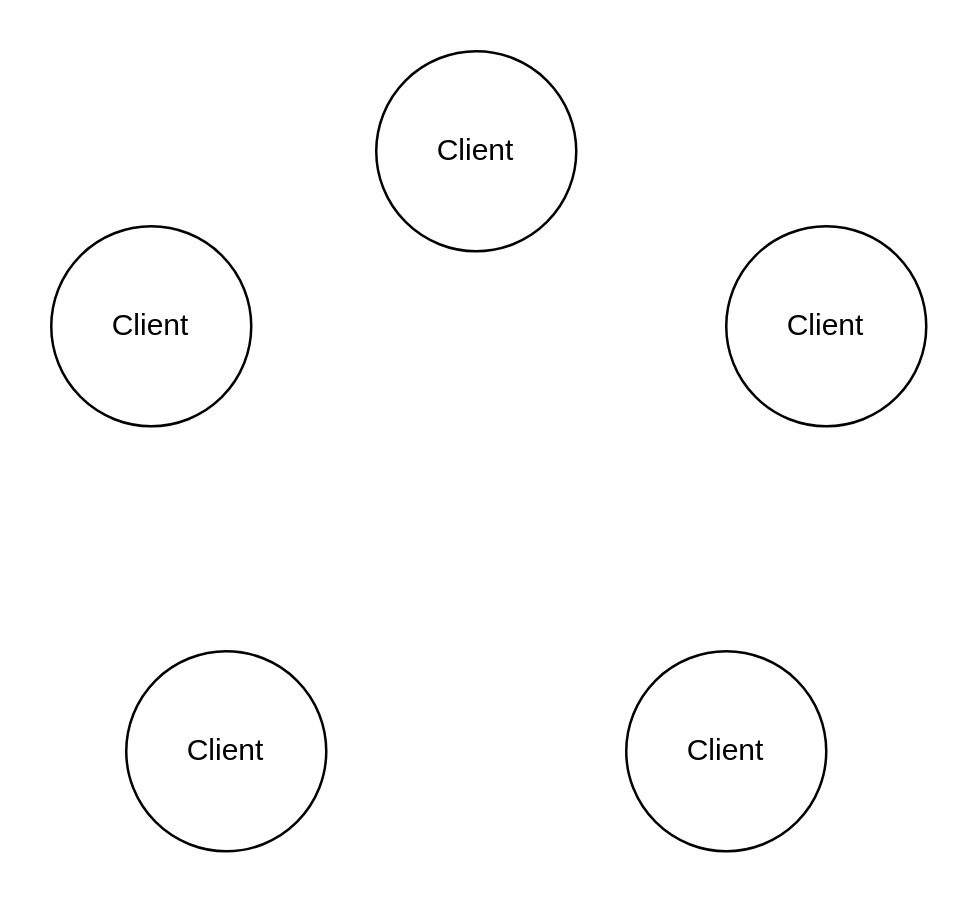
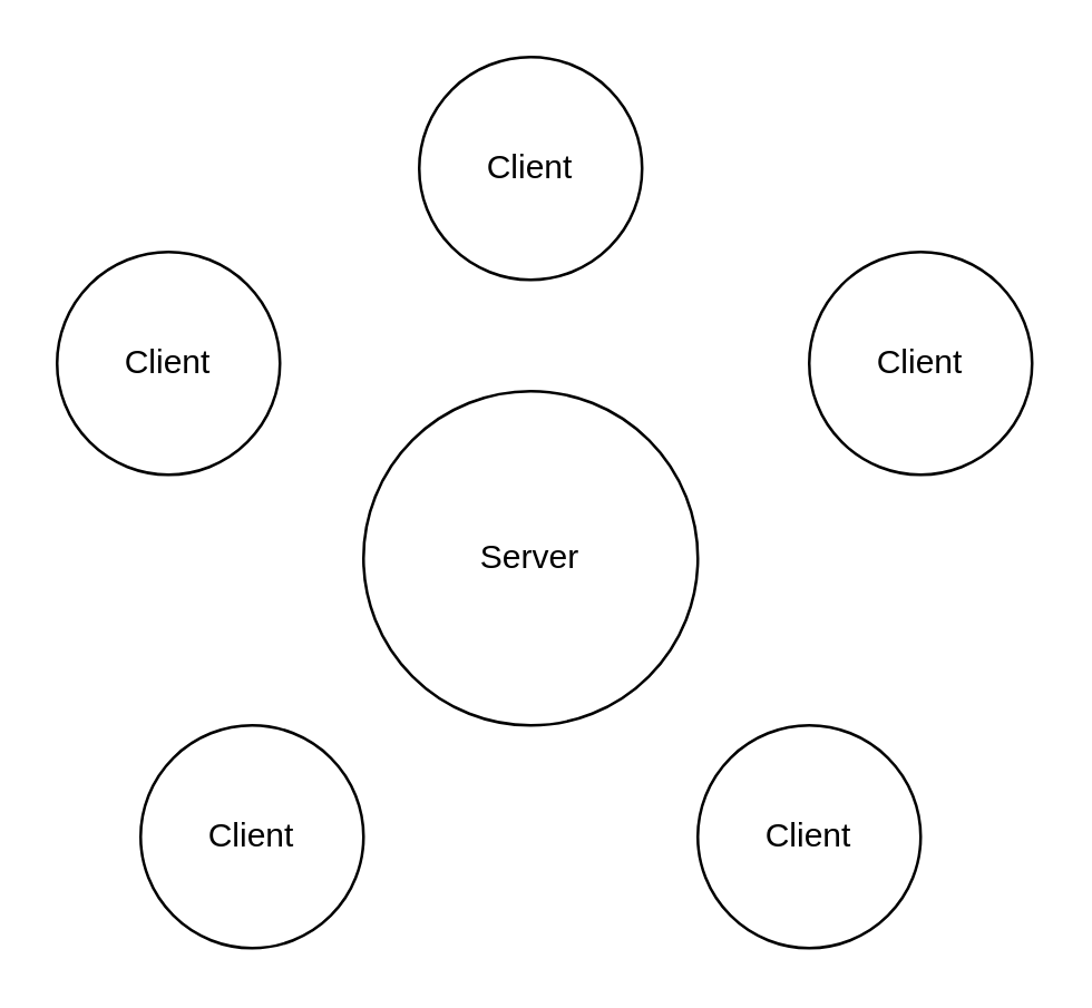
+ <mxCell id="2" value="Server" style="ellipse;whiteSpace=wrap;html=1;aspect=fixed;" vertex="1" parent="1"><mxGeometry x="130" y="140" width="120" height="120" as="geometry" /></mxCell>
